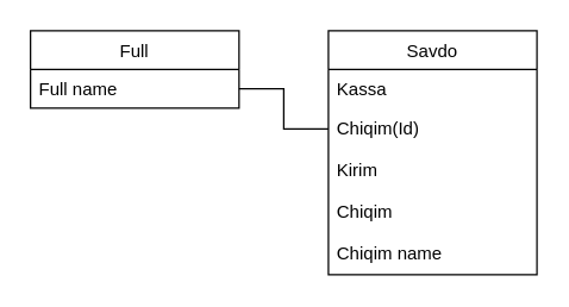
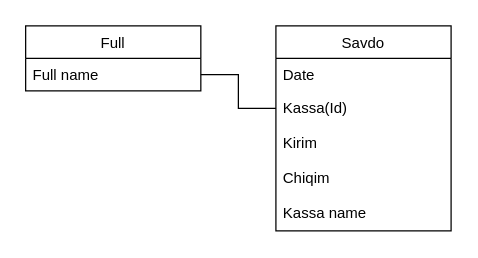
- <mxCell id="3" value="Kassa" style="text;strokeColor=none;fillColor=none;align=left;verticalAlign=top;spacingLeft=4;spacingRight=4;overflow=hidden;rotatable=0;points=[[0,0.5],[1,0.5]];portConstraint=eastwest;" parent="2" vertex="1"><mxGeometry y="26" width="140" height="26" as="geometry" /></mxCell>
+ <mxCell id="3" value="Date" style="text;strokeColor=none;fillColor=none;align=left;verticalAlign=top;spacingLeft=4;spacingRight=4;overflow=hidden;rotatable=0;points=[[0,0.5],[1,0.5]];portConstraint=eastwest;" parent="2" vertex="1"><mxGeometry y="26" width="140" height="26" as="geometry" /></mxCell>
- <mxCell id="4" value="Chiqim(Id)" style="text;strokeColor=none;fillColor=none;align=left;verticalAlign=top;spacingLeft=4;spacingRight=4;overflow=hidden;rotatable=0;points=[[0,0.5],[1,0.5]];portConstraint=eastwest;" parent="2" vertex="1"><mxGeometry y="52" width="140" height="28" as="geometry" /></mxCell>
+ <mxCell id="4" value="Kassa(Id)" style="text;strokeColor=none;fillColor=none;align=left;verticalAlign=top;spacingLeft=4;spacingRight=4;overflow=hidden;rotatable=0;points=[[0,0.5],[1,0.5]];portConstraint=eastwest;" parent="2" vertex="1"><mxGeometry y="52" width="140" height="28" as="geometry" /></mxCell>
- <mxCell id="7" value="Chiqim name" style="text;strokeColor=none;fillColor=none;align=left;verticalAlign=top;spacingLeft=4;spacingRight=4;overflow=hidden;rotatable=0;points=[[0,0.5],[1,0.5]];portConstraint=eastwest;" parent="2" vertex="1"><mxGeometry y="136" width="140" height="28" as="geometry" /></mxCell>
+ <mxCell id="7" value="Kassa name" style="text;strokeColor=none;fillColor=none;align=left;verticalAlign=top;spacingLeft=4;spacingRight=4;overflow=hidden;rotatable=0;points=[[0,0.5],[1,0.5]];portConstraint=eastwest;" parent="2" vertex="1"><mxGeometry y="136" width="140" height="28" as="geometry" /></mxCell>
